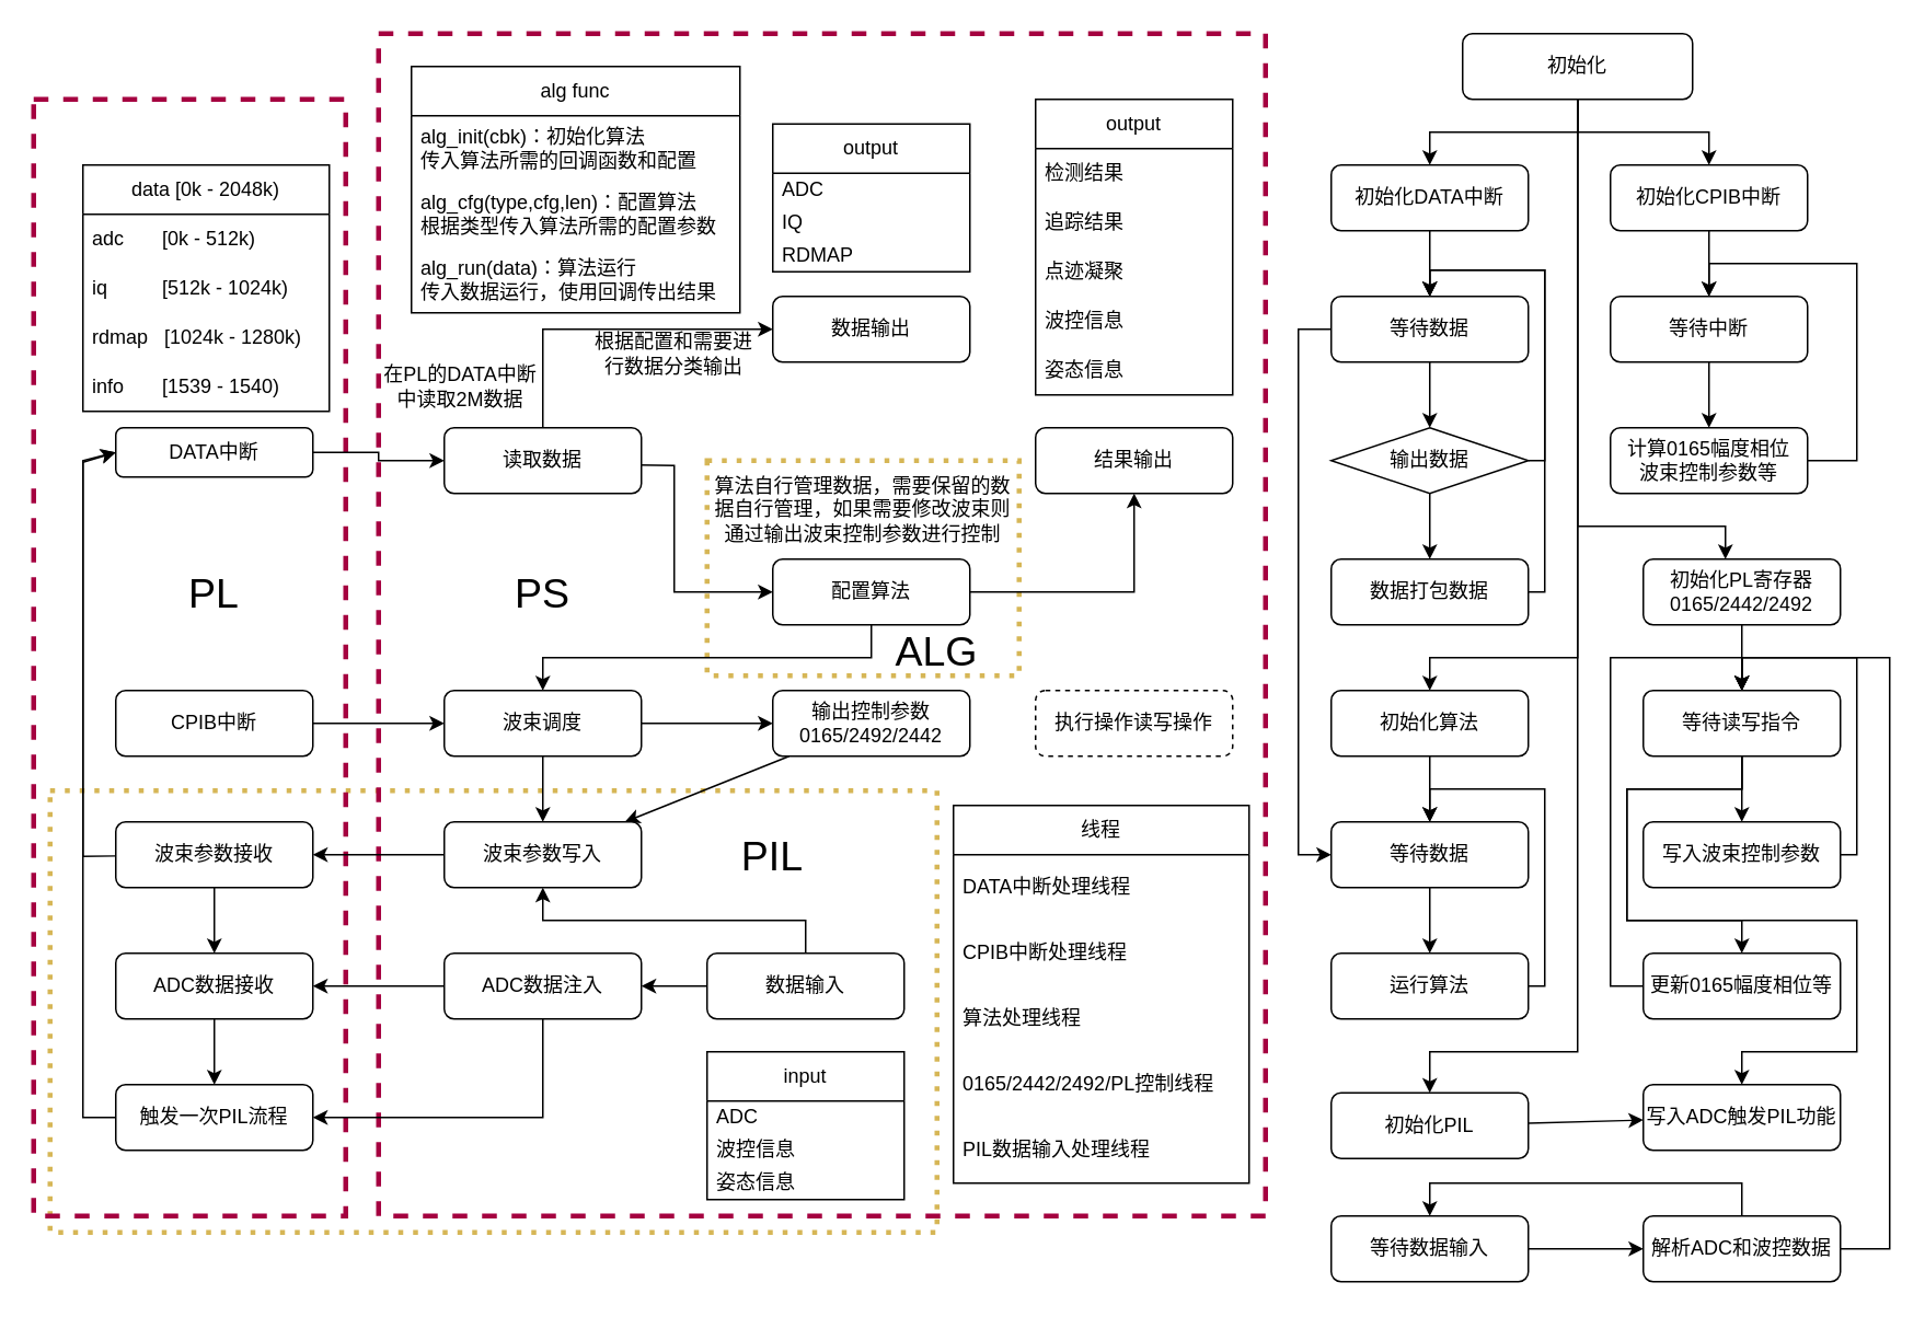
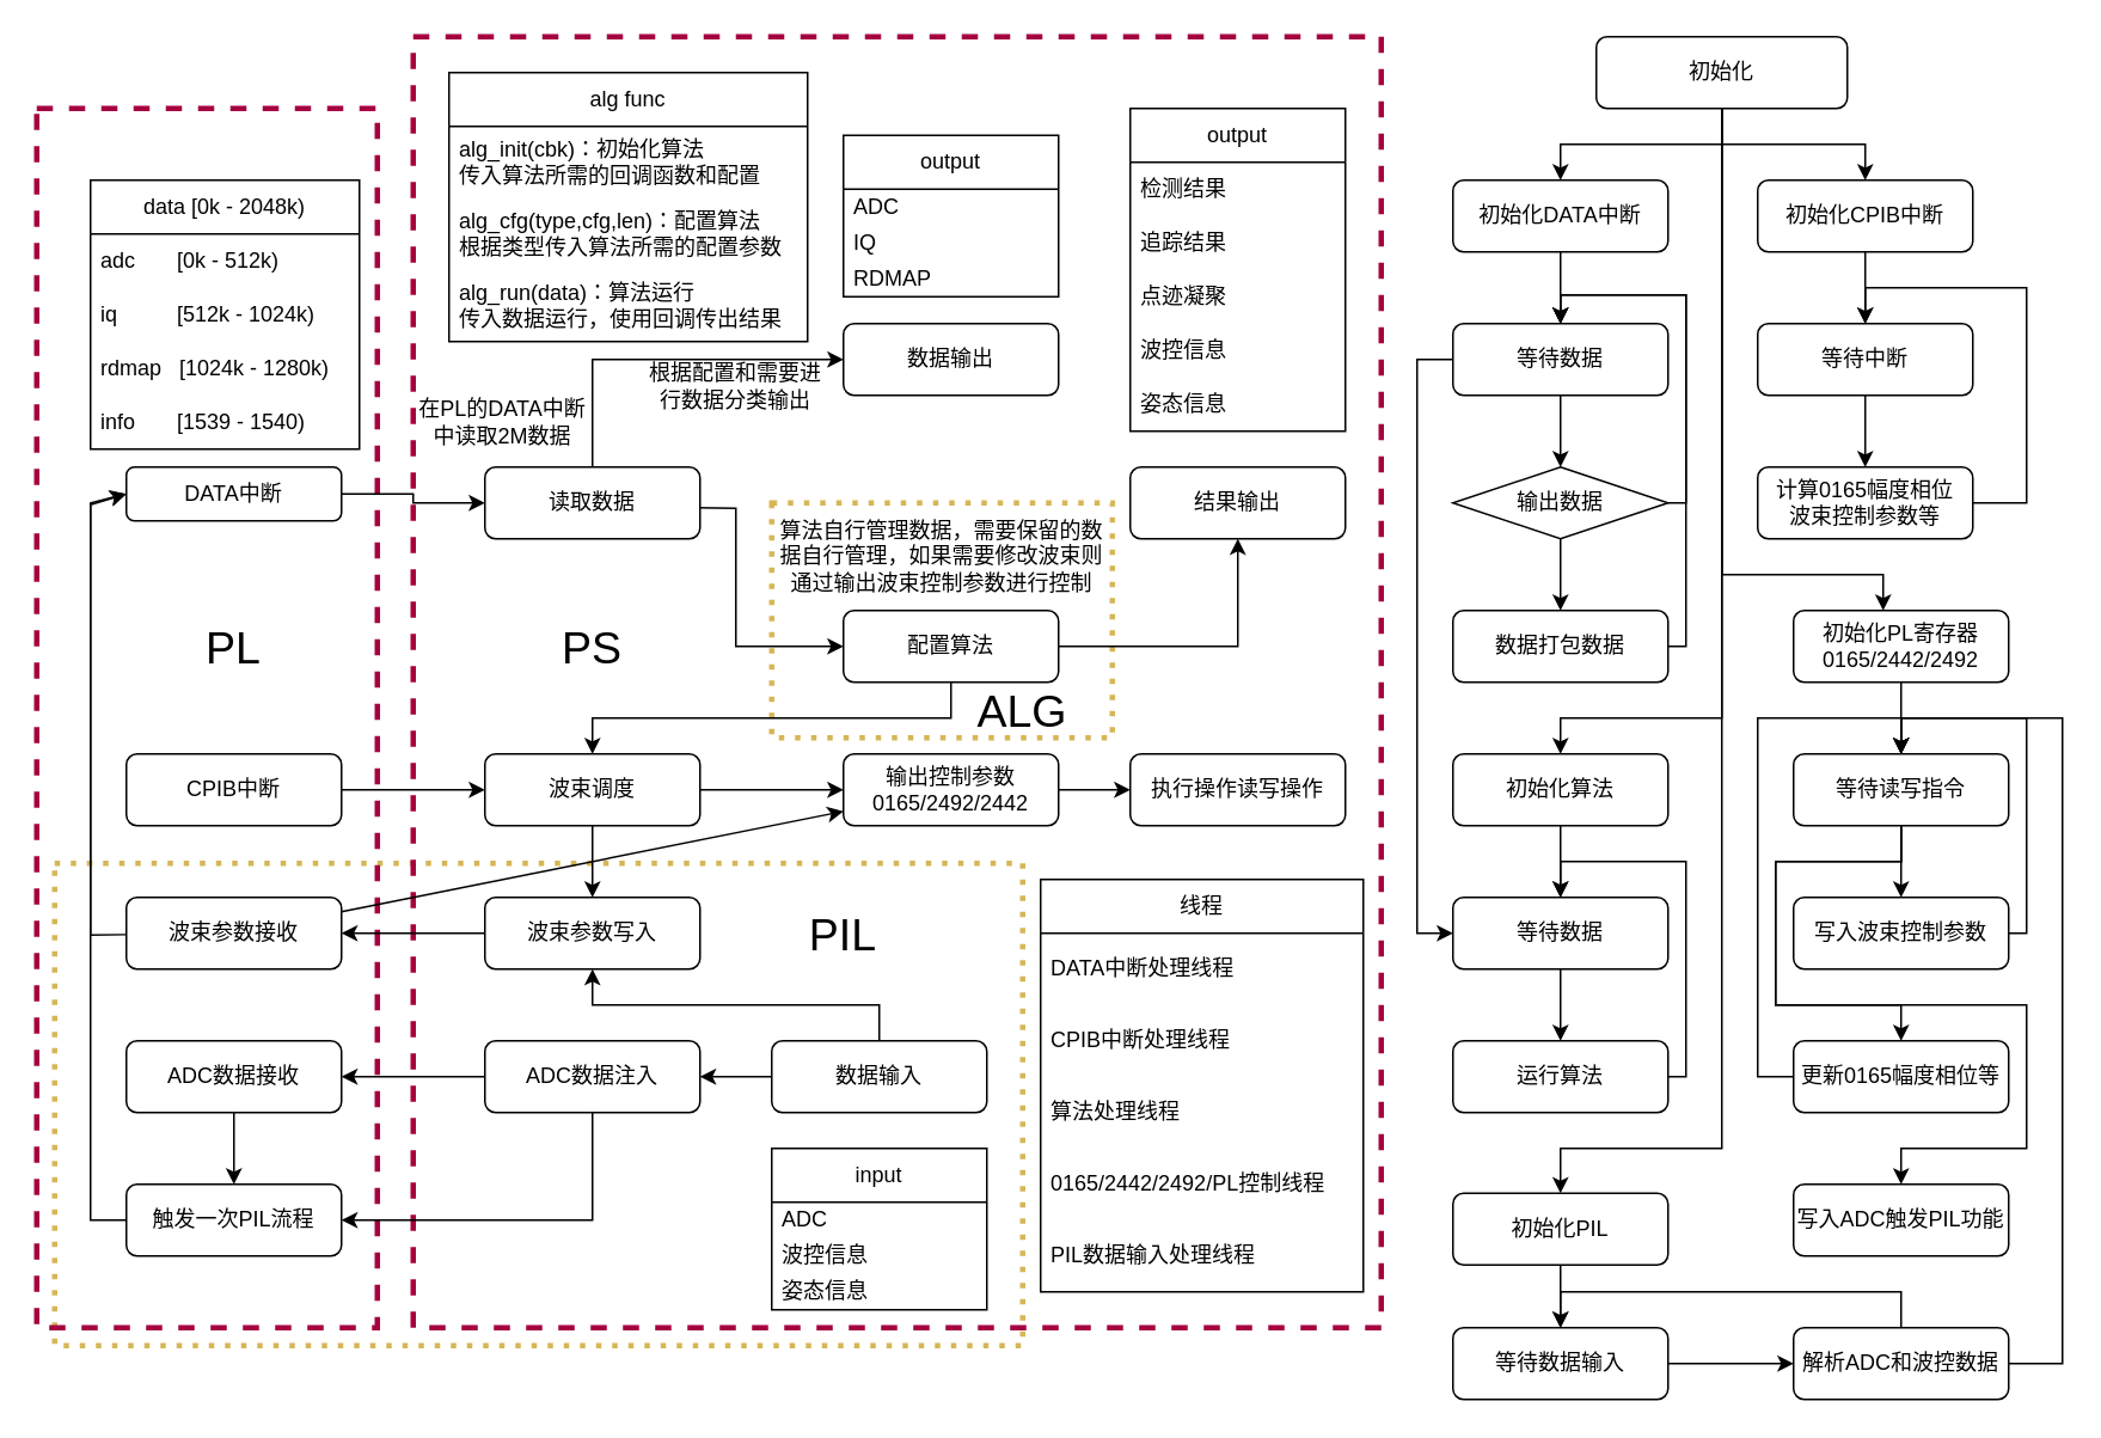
- <mxCell id="32" value="执行操作读写操作" style="rounded=1;whiteSpace=wrap;html=1;dashed=1;" vertex="1" parent="1"><mxGeometry x="630" y="420" width="120" height="40" as="geometry" /></mxCell>
+ <mxCell id="32" value="执行操作读写操作" style="rounded=1;whiteSpace=wrap;html=1;" vertex="1" parent="1"><mxGeometry x="630" y="420" width="120" height="40" as="geometry" /></mxCell>
- <mxCell id="24" style="edgeStyle=none;rounded=0;orthogonalLoop=1;jettySize=auto;html=1;" edge="1" parent="1" source="25" target="45"><mxGeometry relative="1" as="geometry" /></mxCell>
+ <mxCell id="24" style="edgeStyle=none;rounded=0;orthogonalLoop=1;jettySize=auto;html=1;" edge="1" parent="1" source="25" target="32"><mxGeometry relative="1" as="geometry" /></mxCell>
- <mxCell id="39" style="edgeStyle=none;rounded=0;orthogonalLoop=1;jettySize=auto;html=1;" edge="1" parent="1" source="41" target="43"><mxGeometry relative="1" as="geometry" /></mxCell>
+ <mxCell id="39" style="edgeStyle=none;rounded=0;orthogonalLoop=1;jettySize=auto;html=1;" edge="1" parent="1" source="41" target="25"><mxGeometry relative="1" as="geometry" /></mxCell>
- <mxCell id="112" value="" style="edgeStyle=none;rounded=0;orthogonalLoop=1;jettySize=auto;html=1;" edge="1" parent="1" source="113" target="118"><mxGeometry relative="1" as="geometry" /></mxCell>
+ <mxCell id="112" value="" style="edgeStyle=none;rounded=0;orthogonalLoop=1;jettySize=auto;html=1;" edge="1" parent="1" source="113" target="115"><mxGeometry relative="1" as="geometry" /></mxCell>
